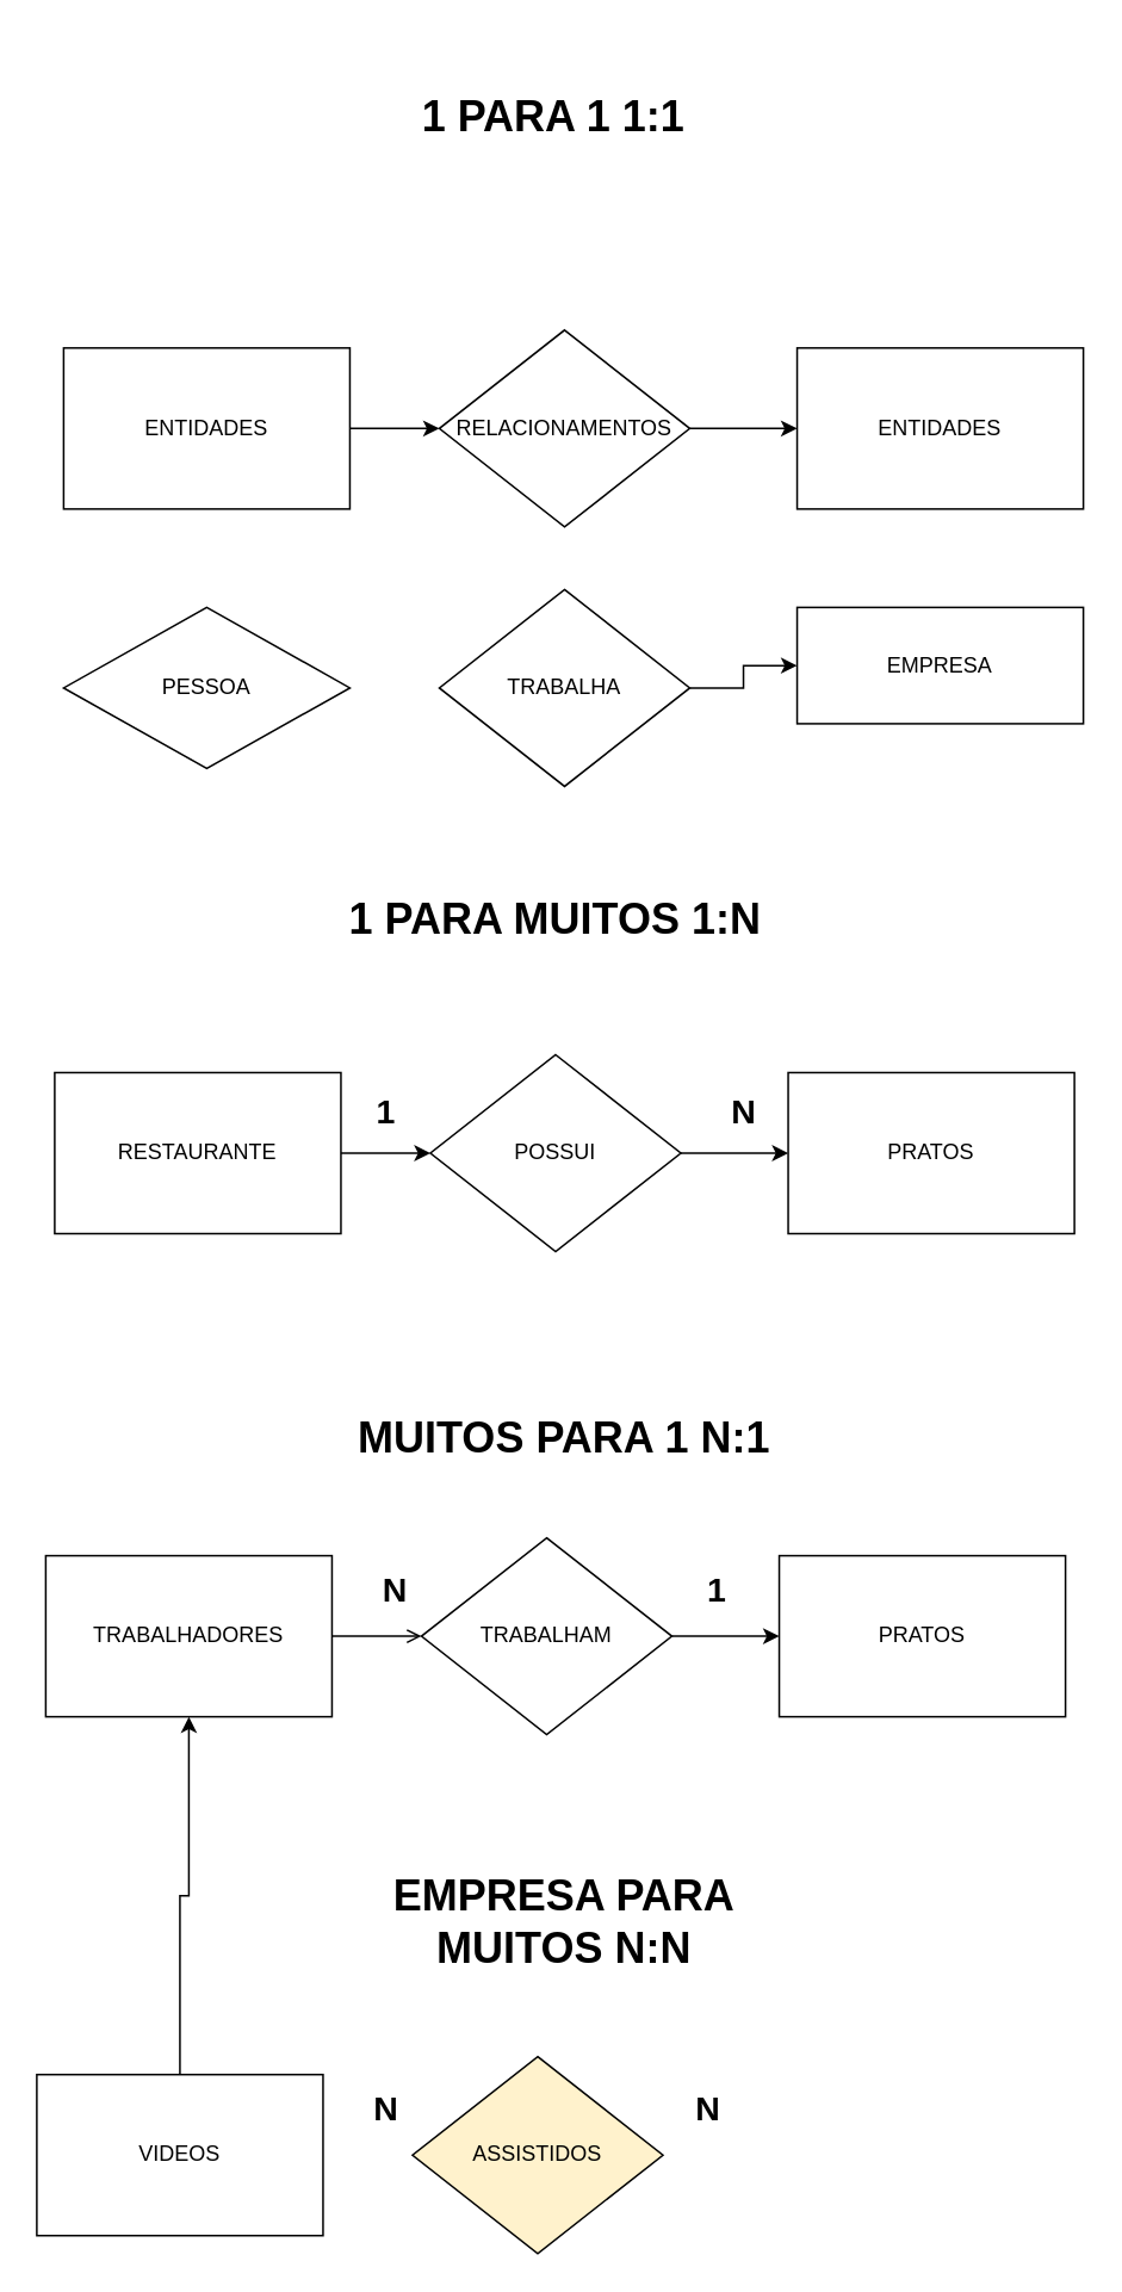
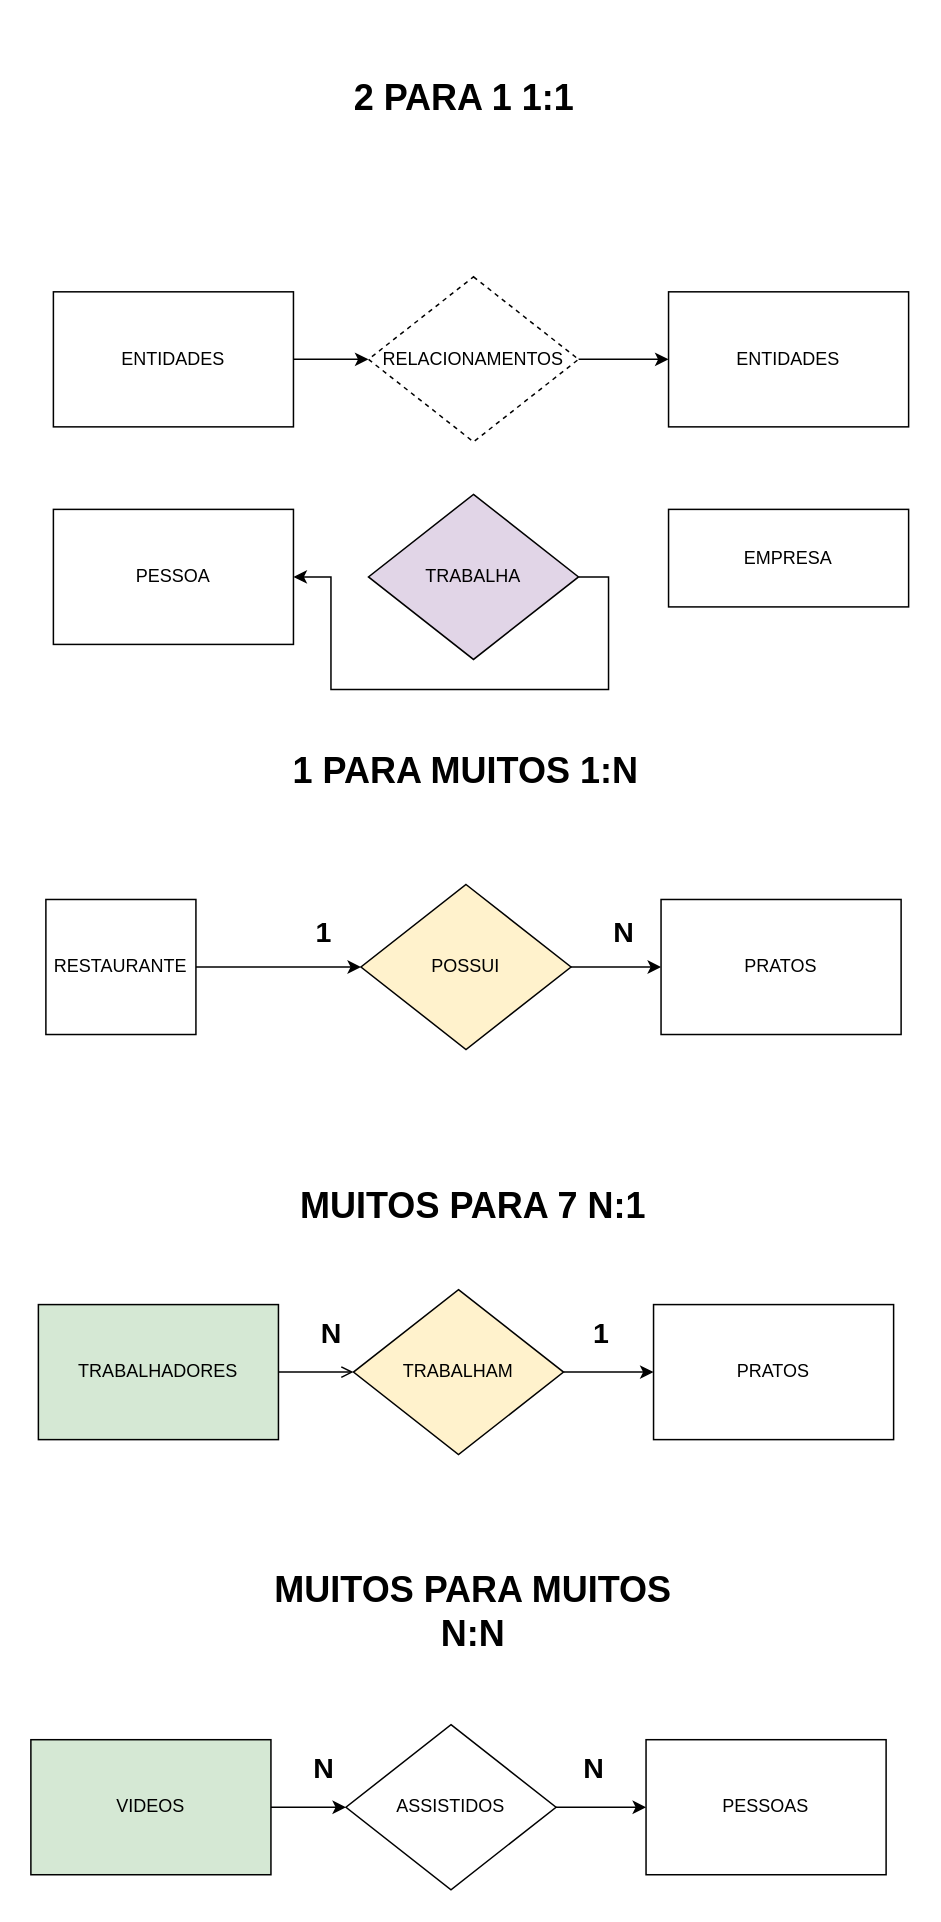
- <mxCell id="11" value="&lt;font style=&quot;font-size: 24px;&quot;&gt;&lt;b&gt;1 PARA 1 1:1&lt;/b&gt;&lt;/font&gt;" style="text;strokeColor=none;align=center;fillColor=none;html=1;verticalAlign=middle;whiteSpace=wrap;rounded=0;" vertex="1" parent="1"><mxGeometry x="174" y="20" width="270" height="90" as="geometry" /></mxCell>
+ <mxCell id="11" value="&lt;font style=&quot;font-size: 24px;&quot;&gt;&lt;b&gt;2 PARA 1 1:1&lt;/b&gt;&lt;/font&gt;" style="text;strokeColor=none;align=center;fillColor=none;html=1;verticalAlign=middle;whiteSpace=wrap;rounded=0;" vertex="1" parent="1"><mxGeometry x="174" y="20" width="270" height="90" as="geometry" /></mxCell>
- <mxCell id="5" value="RELACIONAMENTOS" style="rhombus;whiteSpace=wrap;html=1;" vertex="1" parent="1"><mxGeometry x="245" y="184" width="140" height="110" as="geometry" /></mxCell>
+ <mxCell id="5" value="RELACIONAMENTOS" style="rhombus;whiteSpace=wrap;html=1;dashed=1;" vertex="1" parent="1"><mxGeometry x="245" y="184" width="140" height="110" as="geometry" /></mxCell>
- <mxCell id="8" style="edgeStyle=orthogonalEdgeStyle;rounded=0;orthogonalLoop=1;jettySize=auto;html=1;exitX=1;exitY=0.5;exitDx=0;exitDy=0;entryX=0;entryY=0.5;entryDx=0;entryDy=0;" edge="1" parent="1" source="9" target="10"><mxGeometry relative="1" as="geometry" /></mxCell>
+ <mxCell id="8" style="edgeStyle=orthogonalEdgeStyle;rounded=0;orthogonalLoop=1;jettySize=auto;html=1;exitX=1;exitY=0.5;exitDx=0;exitDy=0;" edge="1" parent="1" source="9" target="7"><mxGeometry relative="1" as="geometry" /></mxCell>
- <mxCell id="7" value="PESSOA" style="rhombus;whiteSpace=wrap;html=1;" vertex="1" parent="1"><mxGeometry x="35" y="339" width="160" height="90" as="geometry" /></mxCell>
+ <mxCell id="7" value="PESSOA" style="rounded=0;whiteSpace=wrap;html=1;" vertex="1" parent="1"><mxGeometry x="35" y="339" width="160" height="90" as="geometry" /></mxCell>
- <mxCell id="9" value="TRABALHA" style="rhombus;whiteSpace=wrap;html=1;" vertex="1" parent="1"><mxGeometry x="245" y="329" width="140" height="110" as="geometry" /></mxCell>
+ <mxCell id="9" value="TRABALHA" style="rhombus;whiteSpace=wrap;html=1;fillColor=#e1d5e7;" vertex="1" parent="1"><mxGeometry x="245" y="329" width="140" height="110" as="geometry" /></mxCell>
- <mxCell id="14" value="RESTAURANTE" style="rounded=0;whiteSpace=wrap;html=1;" vertex="1" parent="1"><mxGeometry x="30" y="599" width="160" height="90" as="geometry" /></mxCell>
+ <mxCell id="14" value="RESTAURANTE" style="rounded=0;whiteSpace=wrap;html=1;" vertex="1" parent="1"><mxGeometry x="30" y="599" width="100" height="90" as="geometry" /></mxCell>
- <mxCell id="16" value="POSSUI" style="rhombus;whiteSpace=wrap;html=1;" vertex="1" parent="1"><mxGeometry x="240" y="589" width="140" height="110" as="geometry" /></mxCell>
+ <mxCell id="16" value="POSSUI" style="rhombus;whiteSpace=wrap;html=1;fillColor=#fff2cc;" vertex="1" parent="1"><mxGeometry x="240" y="589" width="140" height="110" as="geometry" /></mxCell>
- <mxCell id="20" value="&lt;font style=&quot;font-size: 24px;&quot;&gt;&lt;b&gt;MUITOS PARA 1 N:1&lt;/b&gt;&lt;/font&gt;" style="text;strokeColor=none;align=center;fillColor=none;html=1;verticalAlign=middle;whiteSpace=wrap;rounded=0;" vertex="1" parent="1"><mxGeometry x="180" y="759" width="270" height="90" as="geometry" /></mxCell>
+ <mxCell id="20" value="&lt;font style=&quot;font-size: 24px;&quot;&gt;&lt;b&gt;MUITOS PARA 7 N:1&lt;/b&gt;&lt;/font&gt;" style="text;strokeColor=none;align=center;fillColor=none;html=1;verticalAlign=middle;whiteSpace=wrap;rounded=0;" vertex="1" parent="1"><mxGeometry x="180" y="759" width="270" height="90" as="geometry" /></mxCell>
- <mxCell id="22" value="TRABALHADORES" style="rounded=0;whiteSpace=wrap;html=1;" vertex="1" parent="1"><mxGeometry x="25" y="869" width="160" height="90" as="geometry" /></mxCell>
+ <mxCell id="22" value="TRABALHADORES" style="rounded=0;whiteSpace=wrap;html=1;fillColor=#d5e8d4;" vertex="1" parent="1"><mxGeometry x="25" y="869" width="160" height="90" as="geometry" /></mxCell>
- <mxCell id="24" value="TRABALHAM" style="rhombus;whiteSpace=wrap;html=1;" vertex="1" parent="1"><mxGeometry x="235" y="859" width="140" height="110" as="geometry" /></mxCell>
+ <mxCell id="24" value="TRABALHAM" style="rhombus;whiteSpace=wrap;html=1;fillColor=#fff2cc;" vertex="1" parent="1"><mxGeometry x="235" y="859" width="140" height="110" as="geometry" /></mxCell>
- <mxCell id="29" style="edgeStyle=orthogonalEdgeStyle;rounded=0;orthogonalLoop=1;jettySize=auto;html=1;" edge="1" parent="1" source="30" target="22"><mxGeometry relative="1" as="geometry" /></mxCell>
+ <mxCell id="29" style="edgeStyle=orthogonalEdgeStyle;rounded=0;orthogonalLoop=1;jettySize=auto;html=1;entryX=0;entryY=0.5;entryDx=0;entryDy=0;" edge="1" parent="1" source="30" target="32"><mxGeometry relative="1" as="geometry" /></mxCell>
- <mxCell id="28" value="&lt;font style=&quot;font-size: 24px;&quot;&gt;&lt;b&gt;EMPRESA PARA MUITOS N:N&lt;/b&gt;&lt;/font&gt;" style="text;strokeColor=none;align=center;fillColor=none;html=1;verticalAlign=middle;whiteSpace=wrap;rounded=0;" vertex="1" parent="1"><mxGeometry x="180" y="1029" width="270" height="90" as="geometry" /></mxCell>
+ <mxCell id="28" value="&lt;font style=&quot;font-size: 24px;&quot;&gt;&lt;b&gt;MUITOS PARA MUITOS N:N&lt;/b&gt;&lt;/font&gt;" style="text;strokeColor=none;align=center;fillColor=none;html=1;verticalAlign=middle;whiteSpace=wrap;rounded=0;" vertex="1" parent="1"><mxGeometry x="180" y="1029" width="270" height="90" as="geometry" /></mxCell>
- <mxCell id="30" value="VIDEOS" style="rounded=0;whiteSpace=wrap;html=1;" vertex="1" parent="1"><mxGeometry x="20" y="1159" width="160" height="90" as="geometry" /></mxCell>
+ <mxCell id="30" value="VIDEOS" style="rounded=0;whiteSpace=wrap;html=1;fillColor=#d5e8d4;" vertex="1" parent="1"><mxGeometry x="20" y="1159" width="160" height="90" as="geometry" /></mxCell>
- <mxCell id="32" value="ASSISTIDOS" style="rhombus;whiteSpace=wrap;html=1;fillColor=#fff2cc;" vertex="1" parent="1"><mxGeometry x="230" y="1149" width="140" height="110" as="geometry" /></mxCell>
+ <mxCell id="32" value="ASSISTIDOS" style="rhombus;whiteSpace=wrap;html=1;" vertex="1" parent="1"><mxGeometry x="230" y="1149" width="140" height="110" as="geometry" /></mxCell>
+ <mxCell id="31" style="edgeStyle=orthogonalEdgeStyle;rounded=0;orthogonalLoop=1;jettySize=auto;html=1;exitX=1;exitY=0.5;exitDx=0;exitDy=0;entryX=0;entryY=0.5;entryDx=0;entryDy=0;" edge="1" parent="1" source="32" target="33"><mxGeometry relative="1" as="geometry" /></mxCell>
+ <mxCell id="33" value="PESSOAS" style="rounded=0;whiteSpace=wrap;html=1;" vertex="1" parent="1"><mxGeometry x="430" y="1159" width="160" height="90" as="geometry" /></mxCell>
